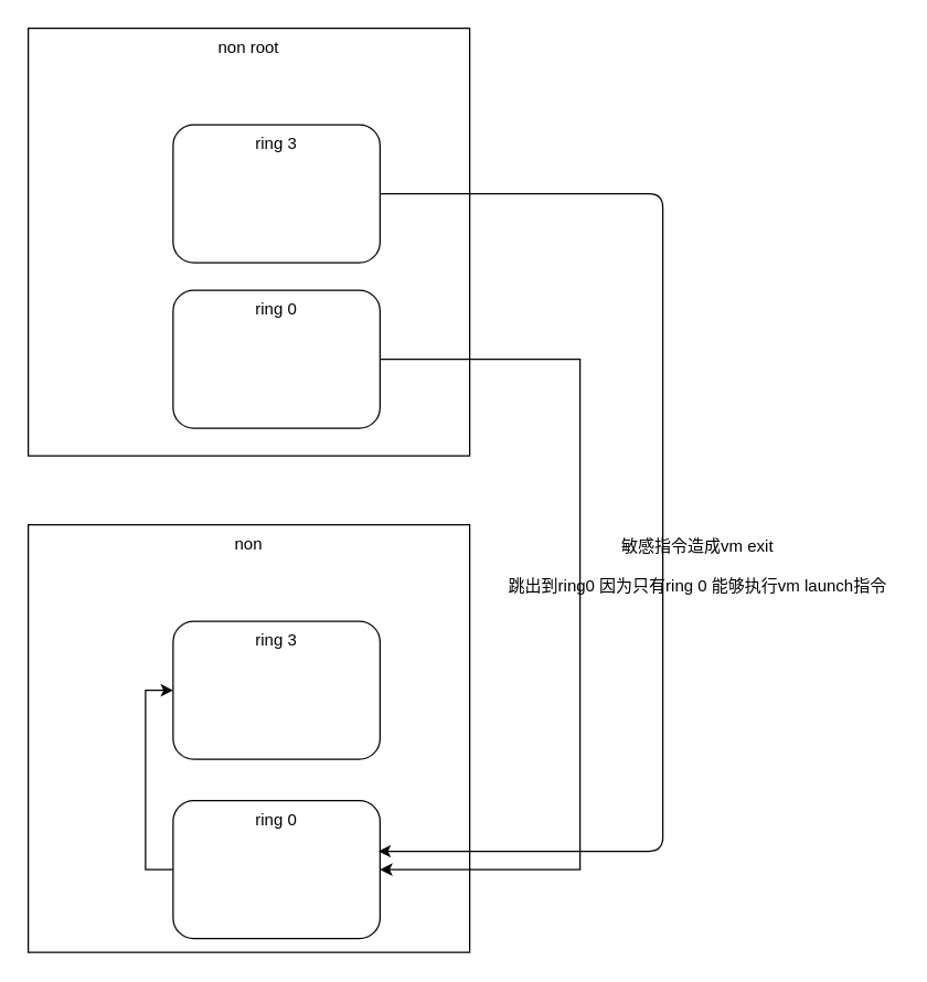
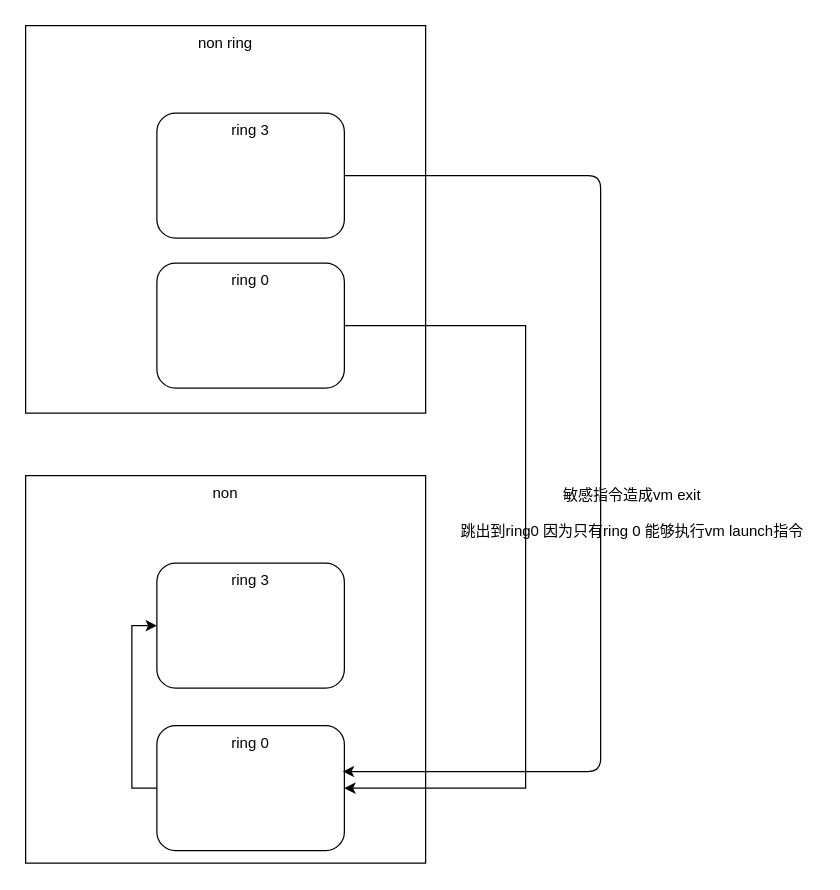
- <mxCell id="3" value="non root" style="rounded=0;whiteSpace=wrap;html=1;verticalAlign=top;" vertex="1" parent="1"><mxGeometry x="20" y="20" width="320" height="310" as="geometry" /></mxCell>
+ <mxCell id="3" value="non ring" style="rounded=0;whiteSpace=wrap;html=1;verticalAlign=top;" vertex="1" parent="1"><mxGeometry x="20" y="20" width="320" height="310" as="geometry" /></mxCell>
